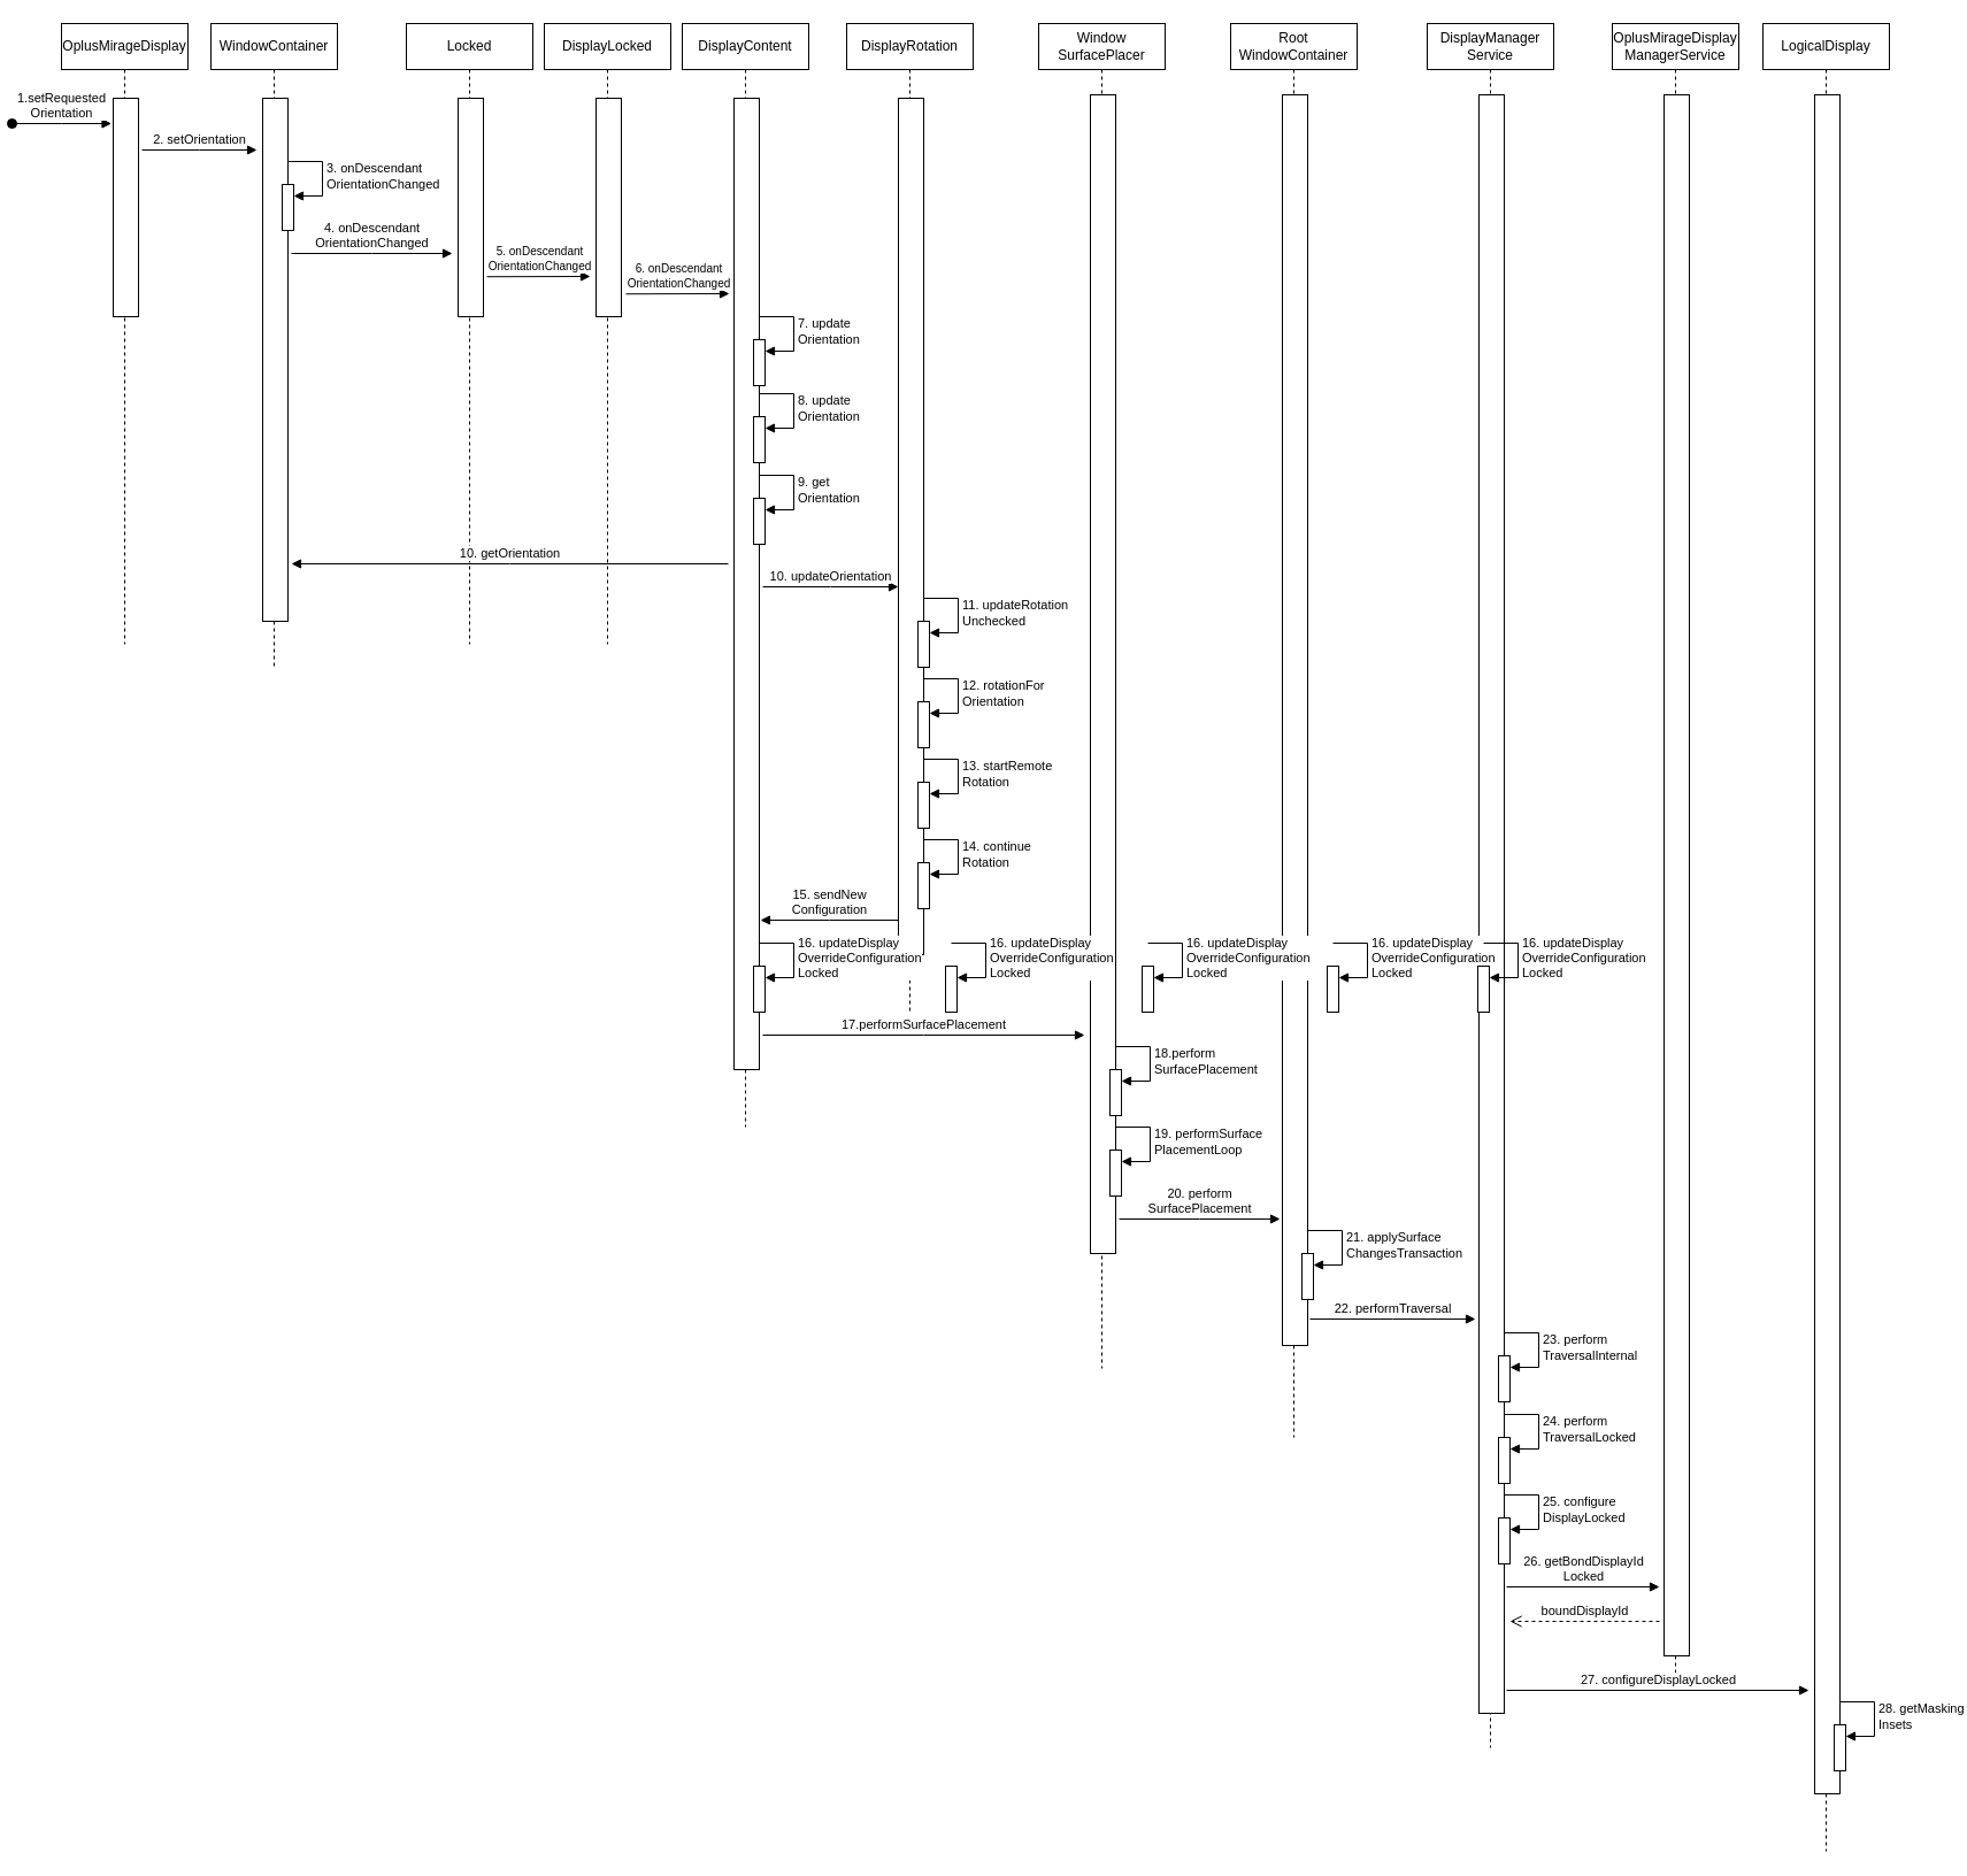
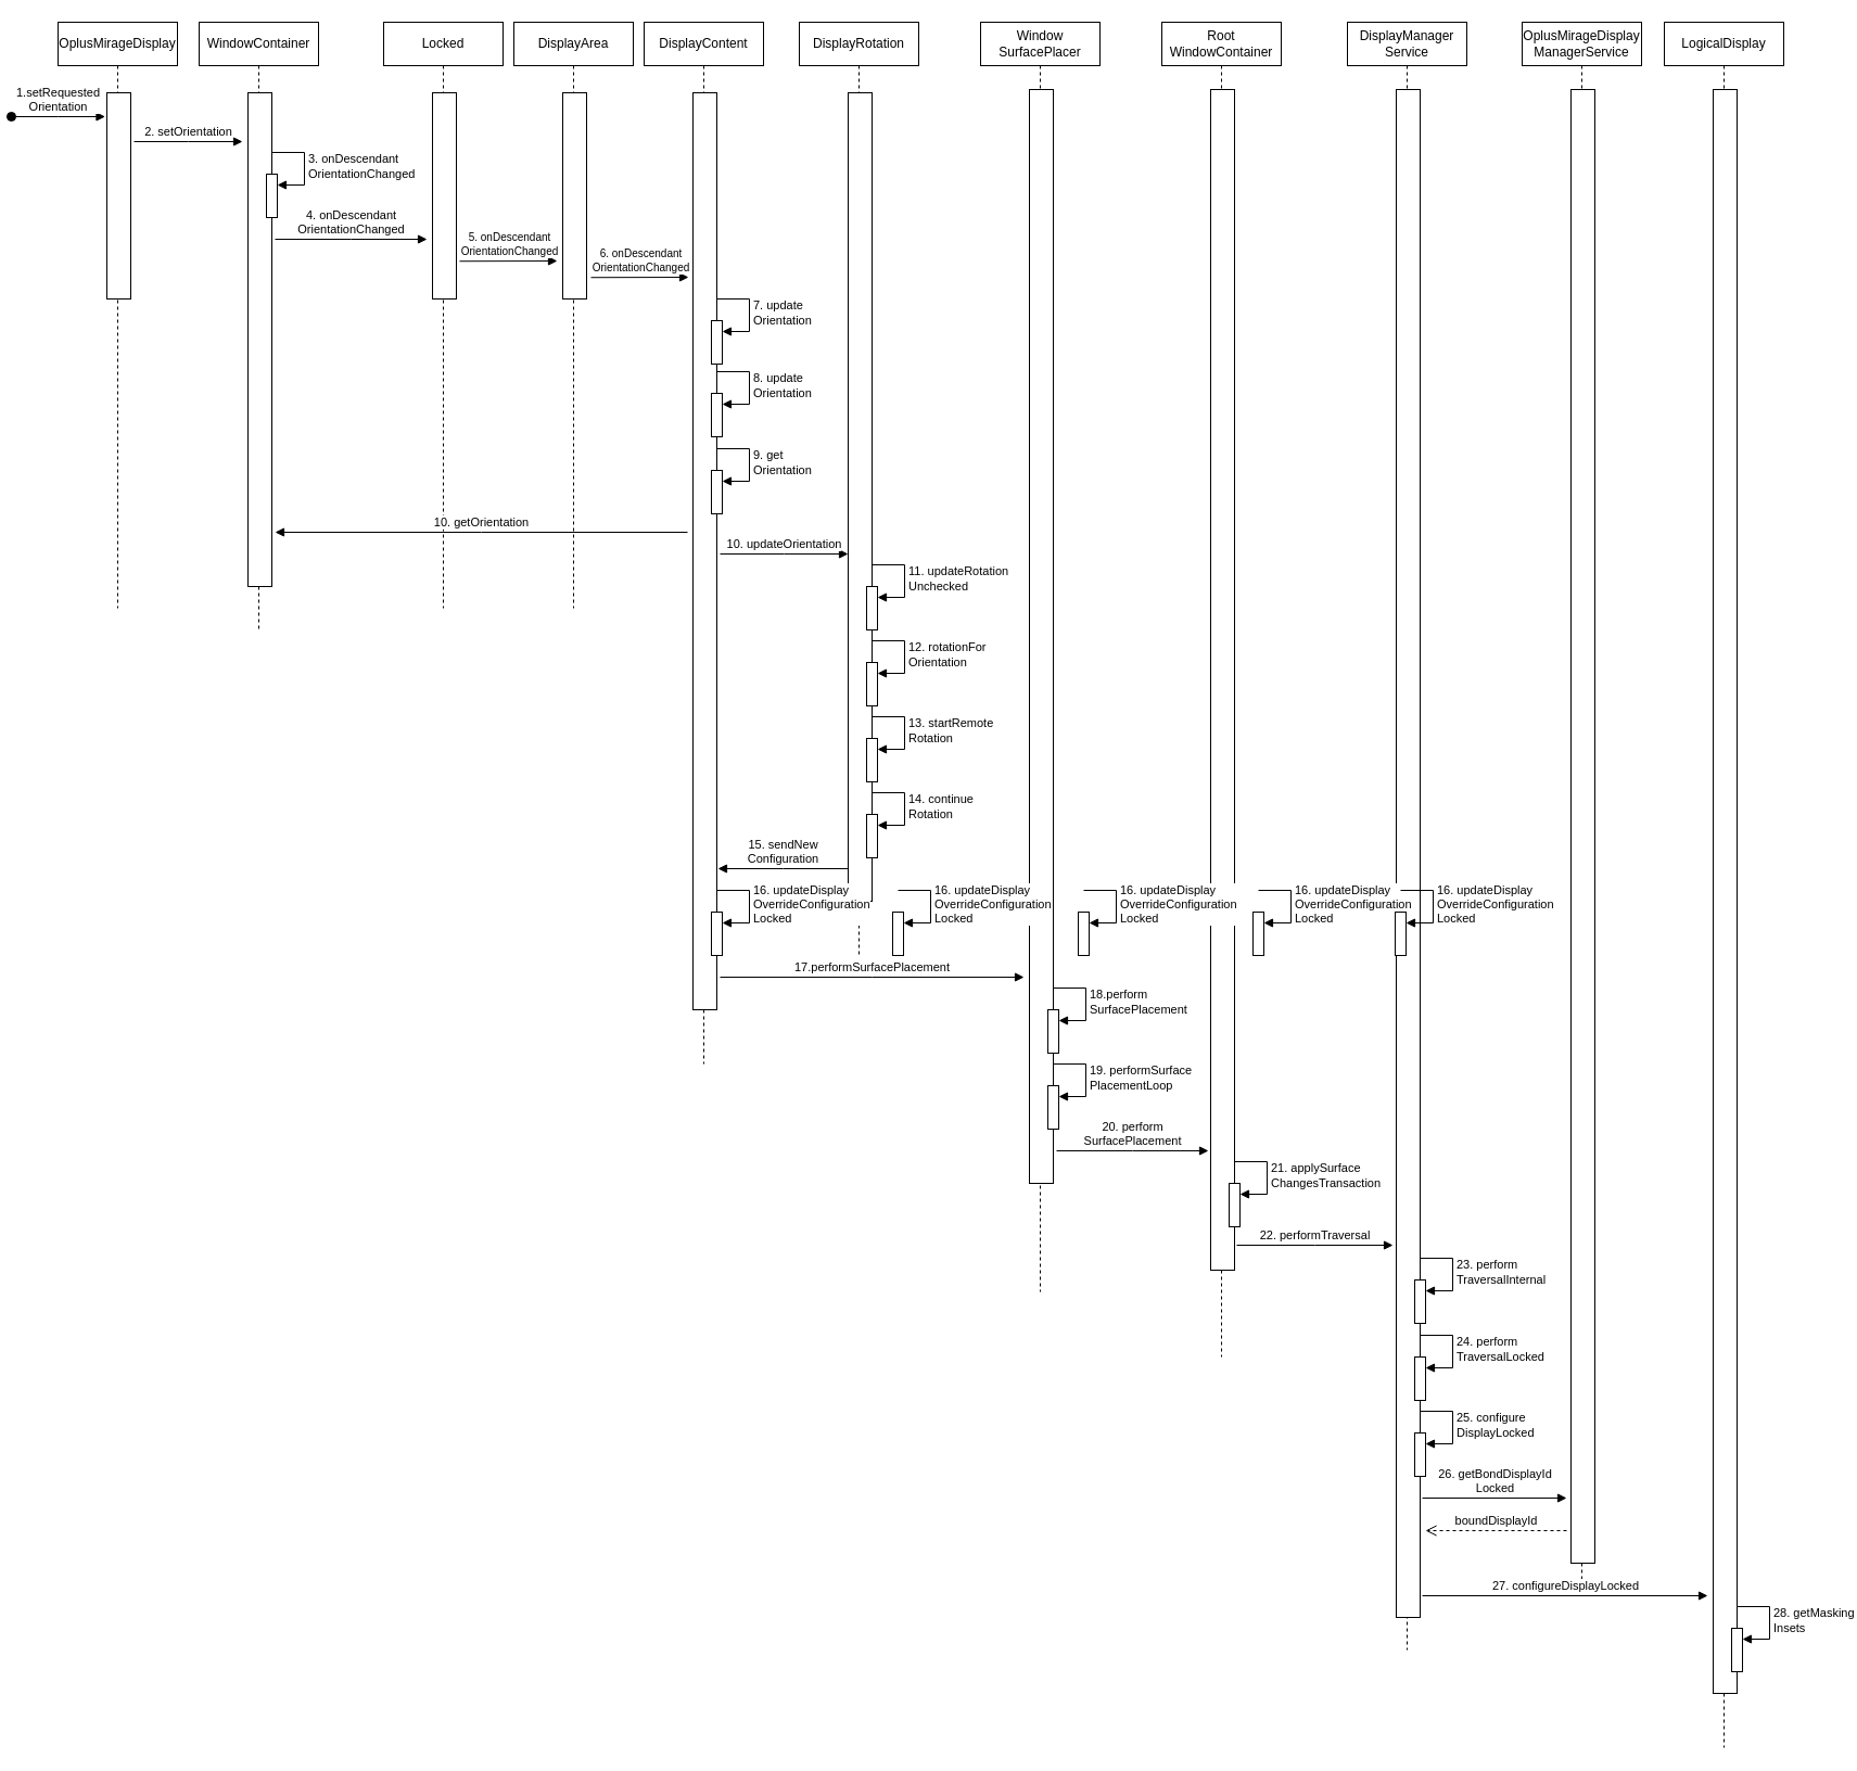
- <mxCell id="13" value="DisplayLocked" style="shape=umlLifeline;perimeter=lifelinePerimeter;whiteSpace=wrap;html=1;container=0;dropTarget=0;collapsible=0;recursiveResize=0;outlineConnect=0;portConstraint=eastwest;newEdgeStyle={&quot;edgeStyle&quot;:&quot;elbowEdgeStyle&quot;,&quot;elbow&quot;:&quot;vertical&quot;,&quot;curved&quot;:0,&quot;rounded&quot;:0};" vertex="1" parent="1"><mxGeometry x="440" y="20" width="110" height="540" as="geometry" /></mxCell>
+ <mxCell id="13" value="DisplayArea" style="shape=umlLifeline;perimeter=lifelinePerimeter;whiteSpace=wrap;html=1;container=0;dropTarget=0;collapsible=0;recursiveResize=0;outlineConnect=0;portConstraint=eastwest;newEdgeStyle={&quot;edgeStyle&quot;:&quot;elbowEdgeStyle&quot;,&quot;elbow&quot;:&quot;vertical&quot;,&quot;curved&quot;:0,&quot;rounded&quot;:0};" vertex="1" parent="1"><mxGeometry x="440" y="20" width="110" height="540" as="geometry" /></mxCell>
